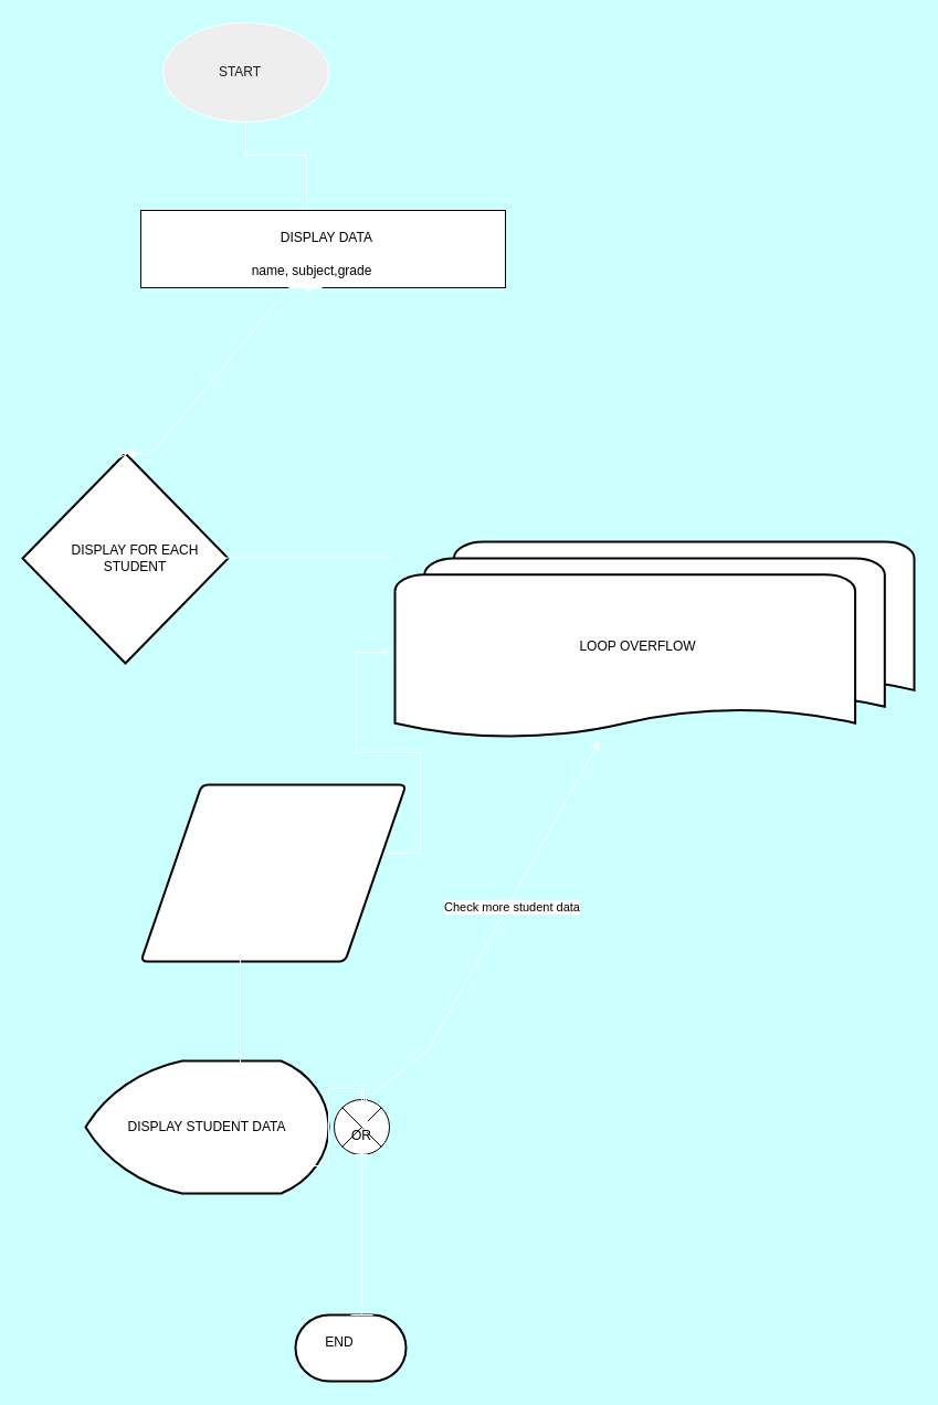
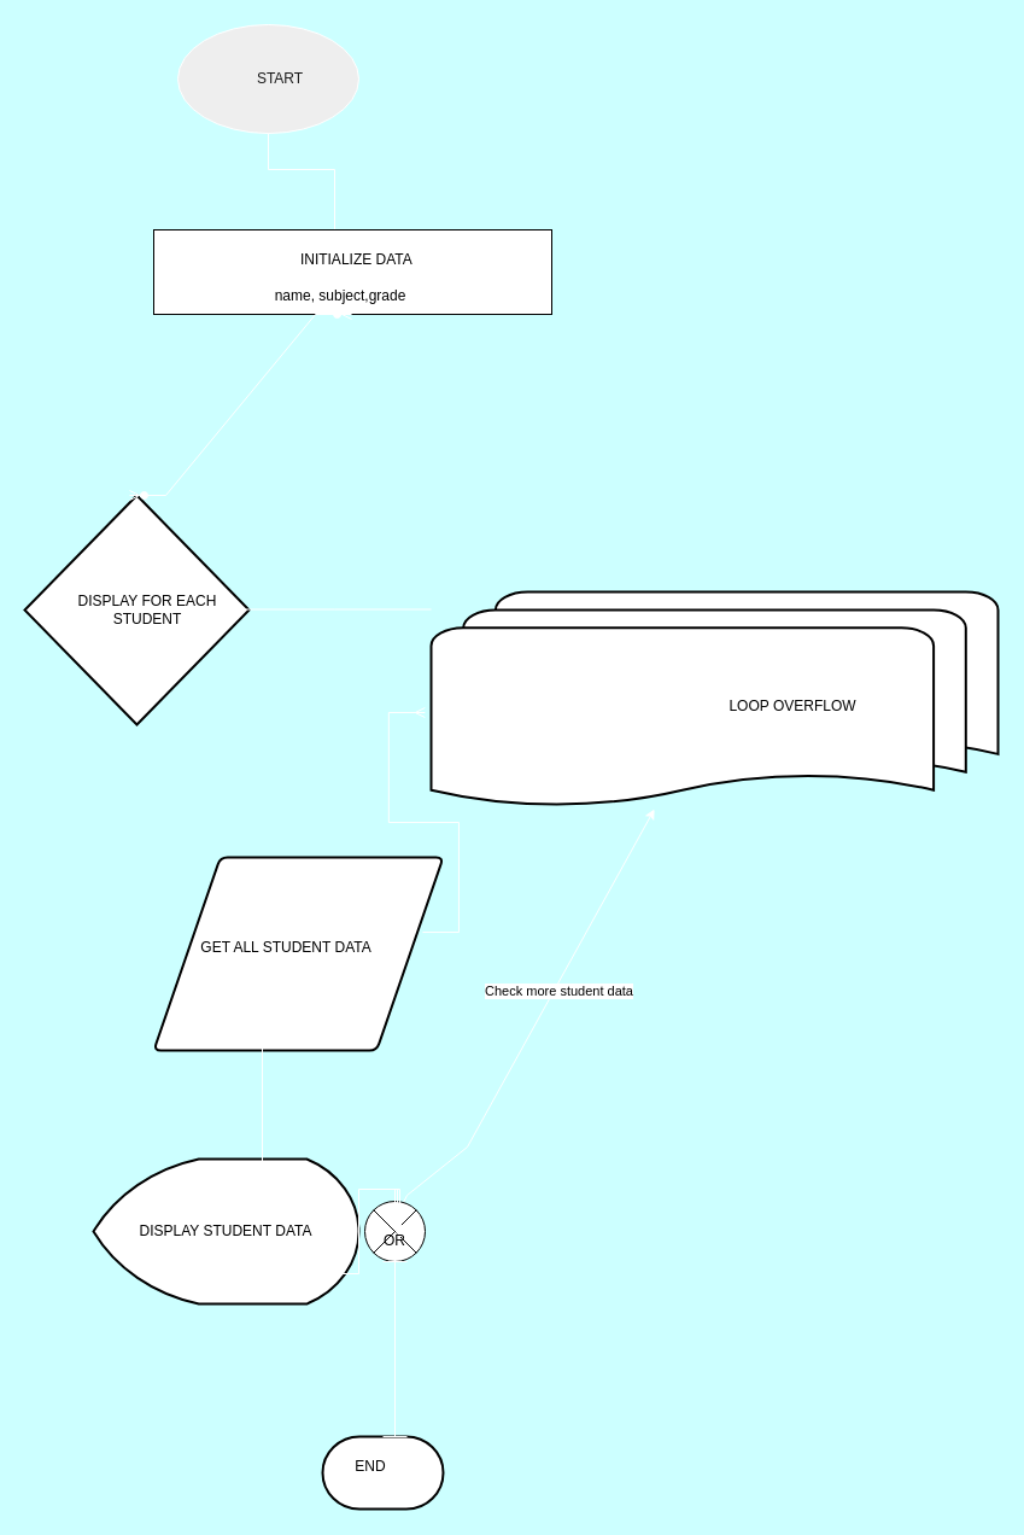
- <mxCell id="3" value="START" style="text;html=1;strokeColor=none;fillColor=none;align=center;verticalAlign=middle;whiteSpace=wrap;rounded=1;labelBackgroundColor=none;fontColor=#1A1A1A;" parent="1" vertex="1"><mxGeometry x="157" y="40" width="120" height="50" as="geometry" /></mxCell>
+ <mxCell id="3" value="START" style="text;html=1;strokeColor=none;fillColor=none;align=center;verticalAlign=middle;whiteSpace=wrap;rounded=1;labelBackgroundColor=none;fontColor=#1A1A1A;" parent="1" vertex="1"><mxGeometry x="172" y="40" width="120" height="50" as="geometry" /></mxCell>
- <mxCell id="7" value="DISPLAY DATA&amp;nbsp;" style="text;html=1;strokeColor=none;fillColor=none;align=center;verticalAlign=middle;whiteSpace=wrap;rounded=0;" parent="1" vertex="1"><mxGeometry x="187" y="200" width="220" height="30" as="geometry" /></mxCell>
+ <mxCell id="7" value="INITIALIZE DATA&amp;nbsp;" style="text;html=1;strokeColor=none;fillColor=none;align=center;verticalAlign=middle;whiteSpace=wrap;rounded=0;" parent="1" vertex="1"><mxGeometry x="187" y="200" width="220" height="30" as="geometry" /></mxCell>
- <mxCell id="15" value="LOOP OVERFLOW" style="text;html=1;strokeColor=none;fillColor=none;align=center;verticalAlign=middle;whiteSpace=wrap;rounded=0;" parent="1" vertex="1"><mxGeometry x="437" y="570" width="280" height="30" as="geometry" /></mxCell>
+ <mxCell id="15" value="LOOP OVERFLOW" style="text;html=1;strokeColor=none;fillColor=none;align=center;verticalAlign=middle;whiteSpace=wrap;rounded=0;" parent="1" vertex="1"><mxGeometry x="517" y="570" width="280" height="30" as="geometry" /></mxCell>
+ <mxCell id="17" value="GET ALL STUDENT DATA" style="text;html=1;strokeColor=none;fillColor=none;align=center;verticalAlign=middle;whiteSpace=wrap;rounded=0;" parent="1" vertex="1"><mxGeometry x="137" y="760" width="200" height="50" as="geometry" /></mxCell>
